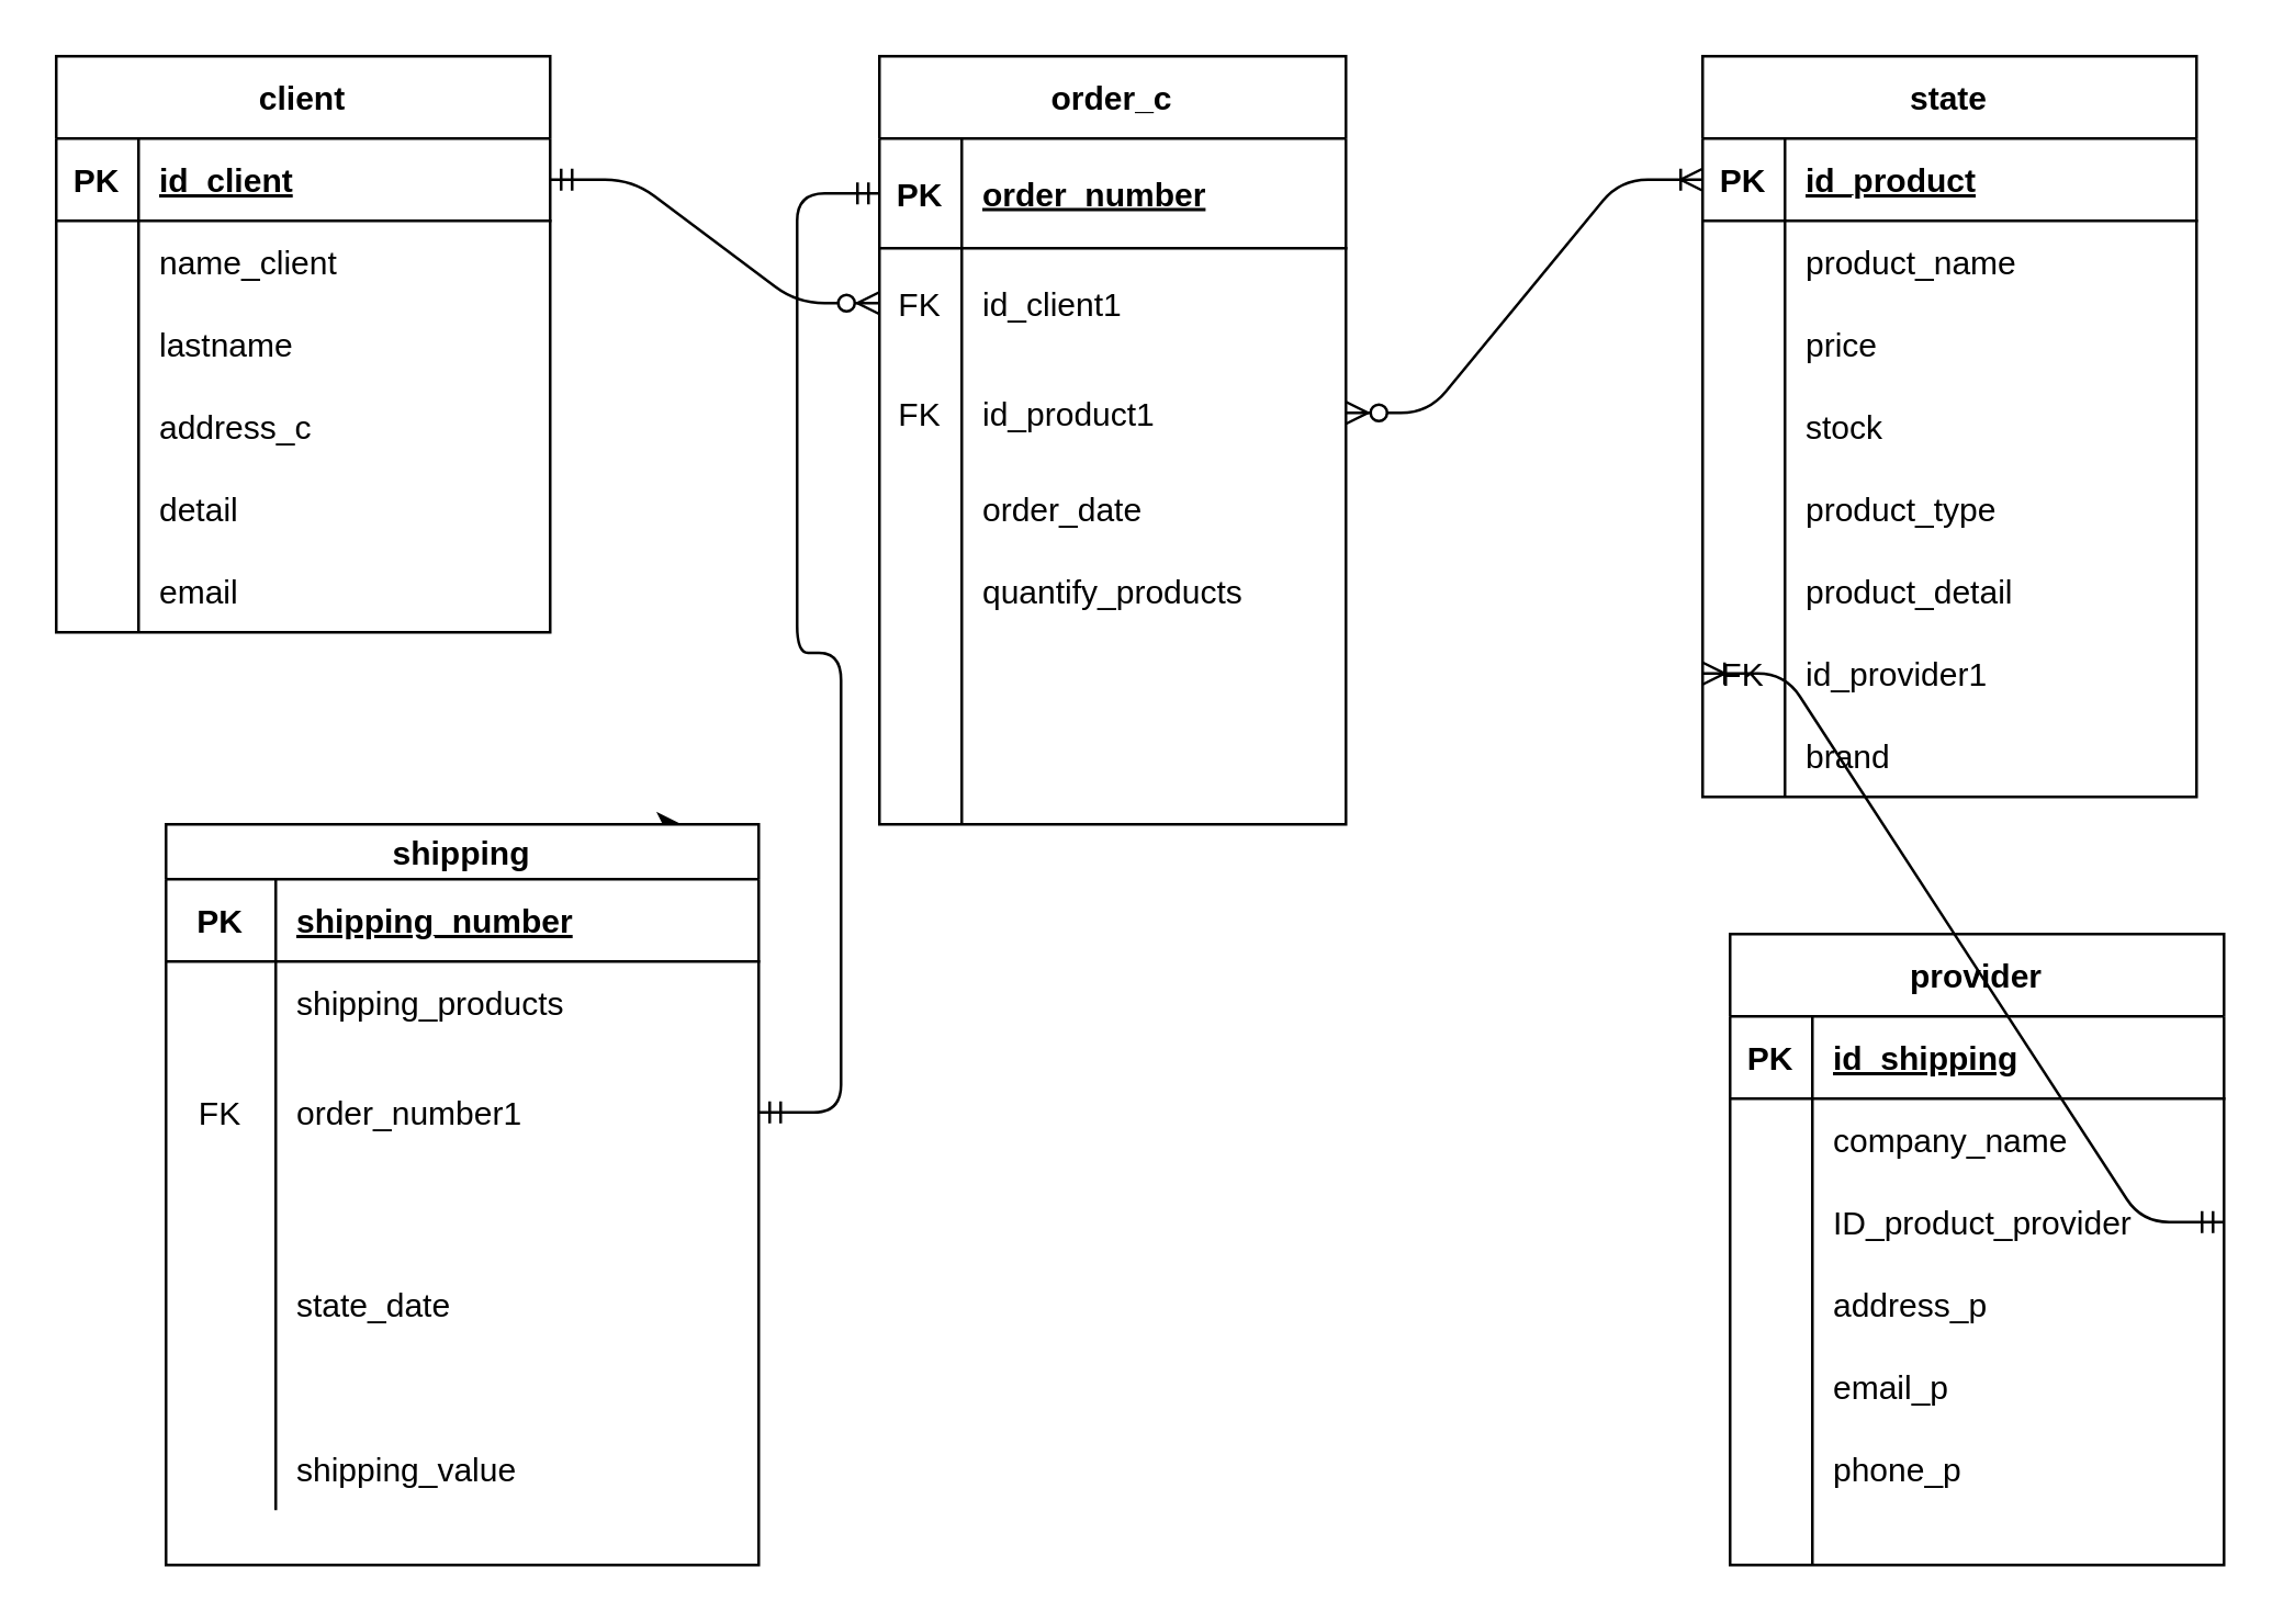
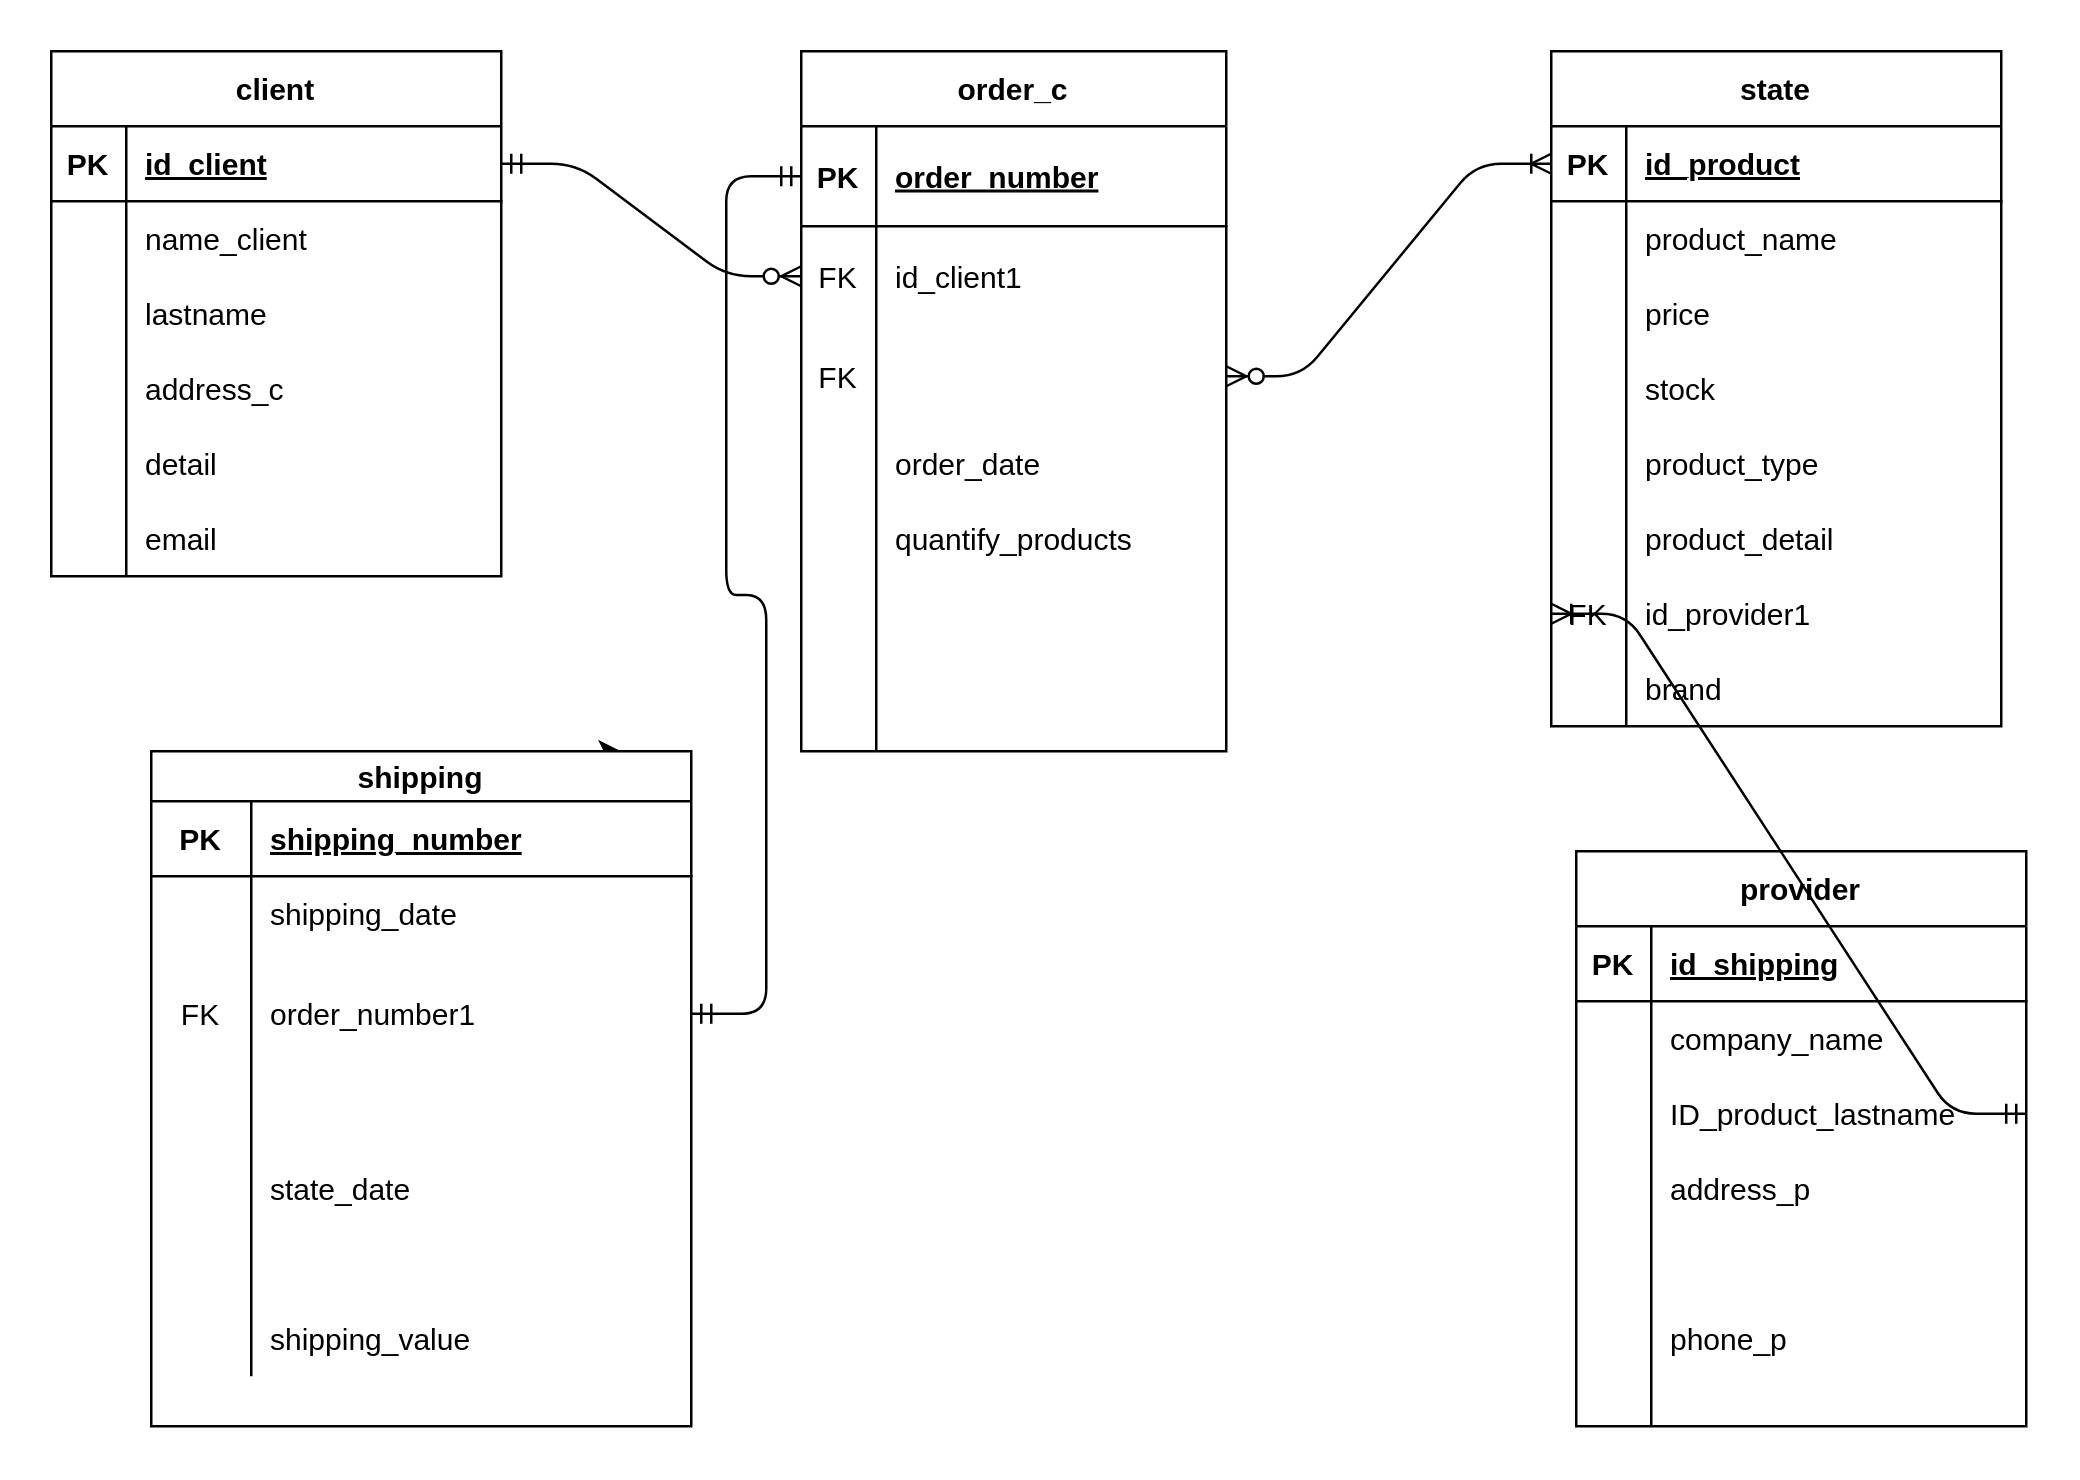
- <mxCell id="32" value="id_product1" style="shape=partialRectangle;connectable=0;fillColor=none;top=0;left=0;bottom=0;right=0;align=left;spacingLeft=6;overflow=hidden;" parent="30" vertex="1"><mxGeometry x="30" width="140" height="40" as="geometry" /></mxCell>
- <mxCell id="101" value="shipping_products" style="shape=partialRectangle;connectable=0;fillColor=none;top=0;left=0;bottom=0;right=0;align=left;spacingLeft=6;overflow=hidden;" parent="99" vertex="1"><mxGeometry x="40" width="176" height="30" as="geometry" /></mxCell>
+ <mxCell id="101" value="shipping_date" style="shape=partialRectangle;connectable=0;fillColor=none;top=0;left=0;bottom=0;right=0;align=left;spacingLeft=6;overflow=hidden;" parent="99" vertex="1"><mxGeometry x="40" width="176" height="30" as="geometry" /></mxCell>
- <mxCell id="80" value="ID_product_provider" style="shape=partialRectangle;connectable=0;fillColor=none;top=0;left=0;bottom=0;right=0;align=left;spacingLeft=6;overflow=hidden;" parent="78" vertex="1"><mxGeometry x="30" width="150" height="30" as="geometry" /></mxCell>
+ <mxCell id="80" value="ID_product_lastname" style="shape=partialRectangle;connectable=0;fillColor=none;top=0;left=0;bottom=0;right=0;align=left;spacingLeft=6;overflow=hidden;" parent="78" vertex="1"><mxGeometry x="30" width="150" height="30" as="geometry" /></mxCell>
- <mxCell id="86" value="email_p" style="shape=partialRectangle;connectable=0;fillColor=none;top=0;left=0;bottom=0;right=0;align=left;spacingLeft=6;overflow=hidden;" parent="84" vertex="1"><mxGeometry x="30" width="150" height="30" as="geometry" /></mxCell>
